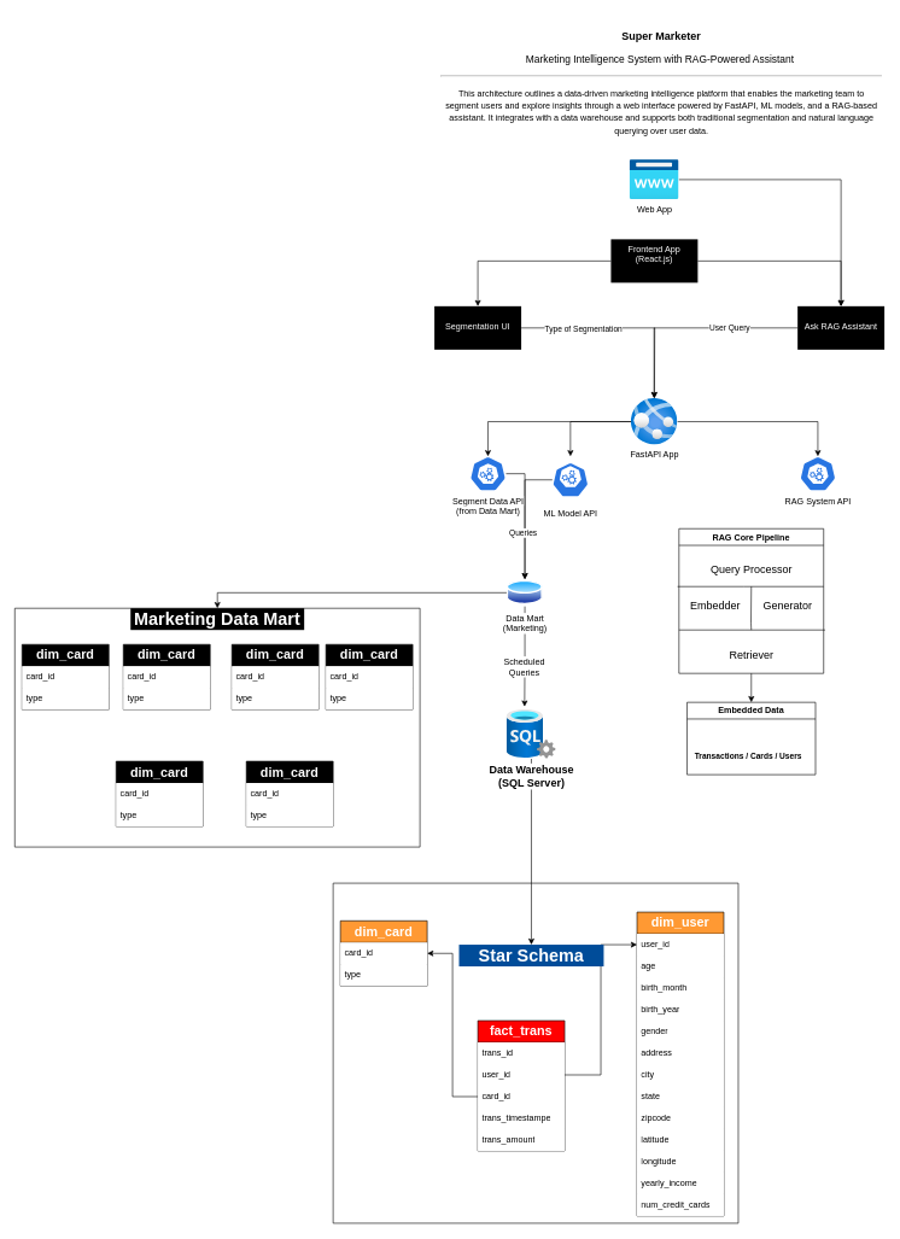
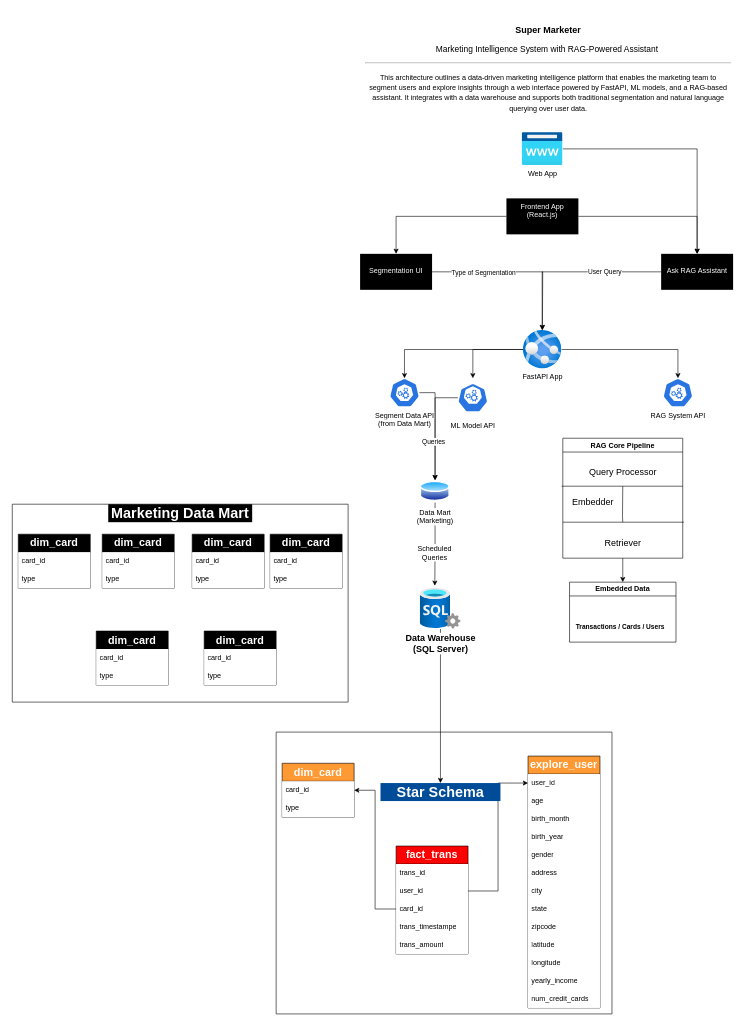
- <mxCell id="18" style="edgeStyle=orthogonalEdgeStyle;rounded=0;orthogonalLoop=1;jettySize=auto;html=1;entryX=0.5;entryY=0;entryDx=0;entryDy=0;" edge="1" parent="1" source="19" target="73"><mxGeometry relative="1" as="geometry" /></mxCell>
- <mxCell id="30" value="&lt;font style=&quot;font-size: 15px;&quot;&gt;Generator&lt;/font&gt;" style="text;html=1;align=center;verticalAlign=middle;resizable=0;points=[];autosize=1;strokeColor=none;fillColor=none;" parent="28" vertex="1"><mxGeometry x="105" y="90" width="90" height="30" as="geometry" /></mxCell>
- <mxCell id="49" value="&lt;h2&gt;&lt;font style=&quot;color: rgb(255, 255, 255);&quot;&gt;dim_user&lt;/font&gt;&lt;/h2&gt;" style="swimlane;fontStyle=0;childLayout=stackLayout;horizontal=1;startSize=30;horizontalStack=0;resizeParent=1;resizeParentMax=0;resizeLast=0;collapsible=1;marginBottom=0;whiteSpace=wrap;html=1;fillColor=#FF9933;" parent="39" vertex="1"><mxGeometry x="420" y="40" width="120" height="420" as="geometry" /></mxCell>
+ <mxCell id="49" value="&lt;h2&gt;&lt;font style=&quot;color: rgb(255, 255, 255);&quot;&gt;explore_user&lt;/font&gt;&lt;/h2&gt;" style="swimlane;fontStyle=0;childLayout=stackLayout;horizontal=1;startSize=30;horizontalStack=0;resizeParent=1;resizeParentMax=0;resizeLast=0;collapsible=1;marginBottom=0;whiteSpace=wrap;html=1;fillColor=#FF9933;" parent="39" vertex="1"><mxGeometry x="420" y="40" width="120" height="420" as="geometry" /></mxCell>
